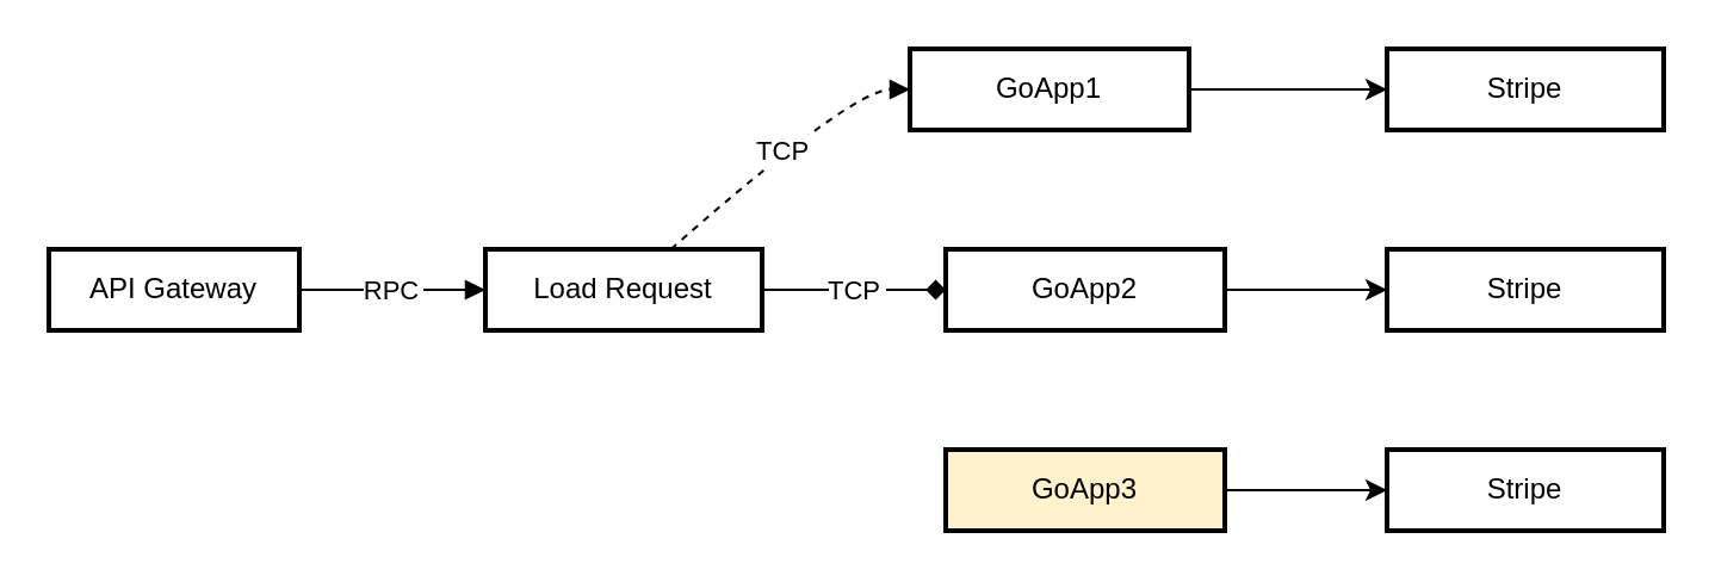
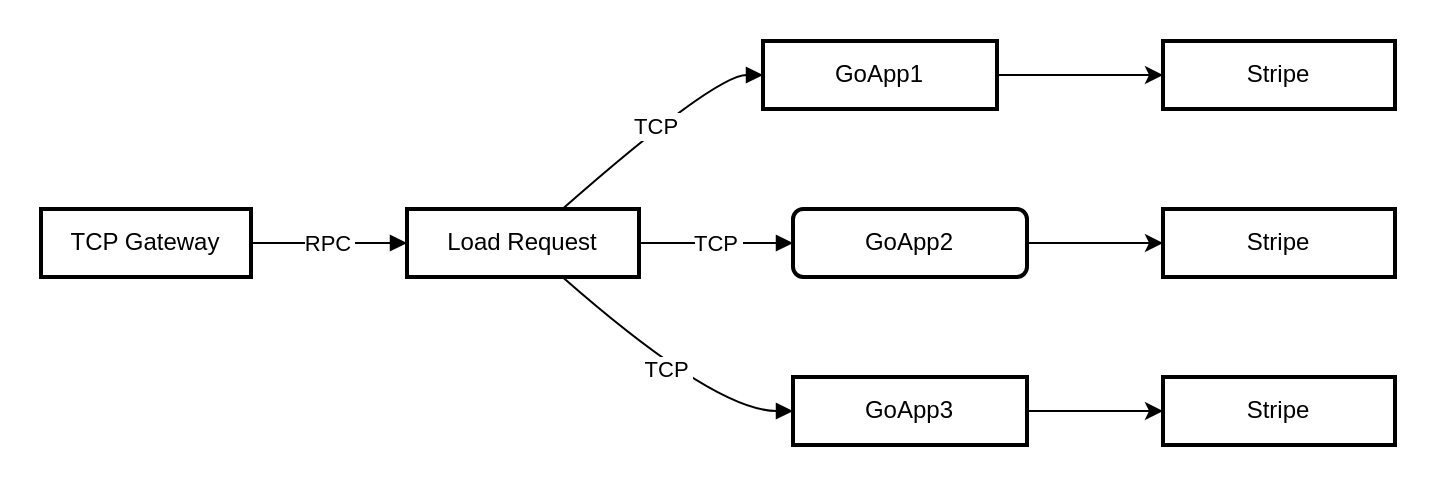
- <mxCell id="8" value="TCP" style="curved=1;startArrow=none;endArrow=block;exitX=0.67;exitY=0;entryX=0;entryY=0.5;dashed=1;" parent="1" source="3" target="4" edge="1"><mxGeometry relative="1" as="geometry"><Array as="points"><mxPoint x="357" y="37" /></Array></mxGeometry></mxCell>
+ <mxCell id="8" value="TCP" style="curved=1;startArrow=none;endArrow=block;exitX=0.67;exitY=0;entryX=0;entryY=0.5;" parent="1" source="3" target="4" edge="1"><mxGeometry relative="1" as="geometry"><Array as="points"><mxPoint x="357" y="37" /></Array></mxGeometry></mxCell>
- <mxCell id="2" value="API Gateway" style="whiteSpace=wrap;strokeWidth=2;" parent="1" vertex="1"><mxGeometry x="20" y="104" width="105" height="34" as="geometry" /></mxCell>
+ <mxCell id="2" value="TCP Gateway" style="whiteSpace=wrap;strokeWidth=2;" parent="1" vertex="1"><mxGeometry x="20" y="104" width="105" height="34" as="geometry" /></mxCell>
- <mxCell id="9" value="TCP" style="curved=1;startArrow=none;endArrow=diamond;exitX=1;exitY=0.5;entryX=0;entryY=0.5;" parent="1" source="3" target="5" edge="1"><mxGeometry relative="1" as="geometry"><Array as="points" /></mxGeometry></mxCell>
+ <mxCell id="9" value="TCP" style="curved=1;startArrow=none;endArrow=block;exitX=1;exitY=0.5;entryX=0;entryY=0.5;" parent="1" source="3" target="5" edge="1"><mxGeometry relative="1" as="geometry"><Array as="points" /></mxGeometry></mxCell>
- <mxCell id="5" value="GoApp2" style="whiteSpace=wrap;strokeWidth=2;" parent="1" vertex="1"><mxGeometry x="396" y="104" width="117" height="34" as="geometry" /></mxCell>
+ <mxCell id="5" value="GoApp2" style="whiteSpace=wrap;strokeWidth=2;rounded=1;" parent="1" vertex="1"><mxGeometry x="396" y="104" width="117" height="34" as="geometry" /></mxCell>
+ <mxCell id="10" value="TCP" style="curved=1;startArrow=none;endArrow=block;exitX=0.67;exitY=1;entryX=0;entryY=0.5;" parent="1" source="3" target="6" edge="1"><mxGeometry relative="1" as="geometry"><Array as="points"><mxPoint x="357" y="205" /></Array></mxGeometry></mxCell>
- <mxCell id="6" value="GoApp3" style="whiteSpace=wrap;strokeWidth=2;fillColor=#fff2cc;" parent="1" vertex="1"><mxGeometry x="396" y="188" width="117" height="34" as="geometry" /></mxCell>
+ <mxCell id="6" value="GoApp3" style="whiteSpace=wrap;strokeWidth=2;" parent="1" vertex="1"><mxGeometry x="396" y="188" width="117" height="34" as="geometry" /></mxCell>
